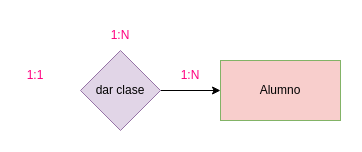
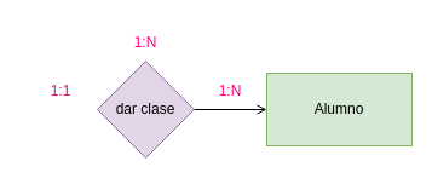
- <mxCell id="5" value="1:1" style="text;html=1;align=center;verticalAlign=middle;whiteSpace=wrap;rounded=0;fontColor=#FF0080;" vertex="1" parent="1"><mxGeometry x="5" y="60" width="60" height="30" as="geometry" /></mxCell>
+ <mxCell id="5" value="1:1" style="text;html=1;align=center;verticalAlign=middle;whiteSpace=wrap;rounded=0;fontColor=#FF0080;" vertex="1" parent="1"><mxGeometry x="20" y="60" width="60" height="30" as="geometry" /></mxCell>
- <mxCell id="3" style="edgeStyle=orthogonalEdgeStyle;rounded=0;orthogonalLoop=1;jettySize=auto;html=1;exitX=1;exitY=0.5;exitDx=0;exitDy=0;strokeColor=#000000;fontColor=#FF0080;" edge="1" parent="1" source="4" target="2"><mxGeometry relative="1" as="geometry" /></mxCell>
+ <mxCell id="3" style="edgeStyle=orthogonalEdgeStyle;rounded=0;orthogonalLoop=1;jettySize=auto;html=1;exitX=1;exitY=0.5;exitDx=0;exitDy=0;strokeColor=#000000;fontColor=#FF0080;endArrow=open;" edge="1" parent="1" source="4" target="2"><mxGeometry relative="1" as="geometry" /></mxCell>
- <mxCell id="2" value="Alumno" style="rounded=0;whiteSpace=wrap;html=1;fillColor=#f8cecc;strokeColor=#82b366;" vertex="1" parent="1"><mxGeometry x="220" y="60" width="120" height="60" as="geometry" /></mxCell>
+ <mxCell id="2" value="Alumno" style="rounded=0;whiteSpace=wrap;html=1;fillColor=#d5e8d4;strokeColor=#82b366;" vertex="1" parent="1"><mxGeometry x="220" y="60" width="120" height="60" as="geometry" /></mxCell>
